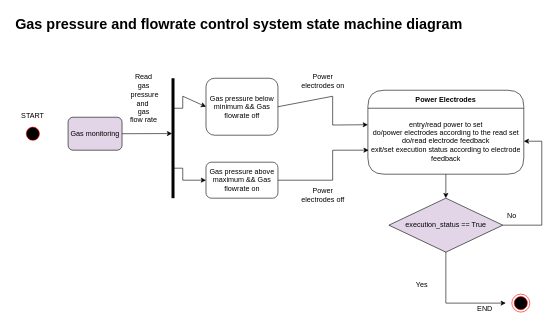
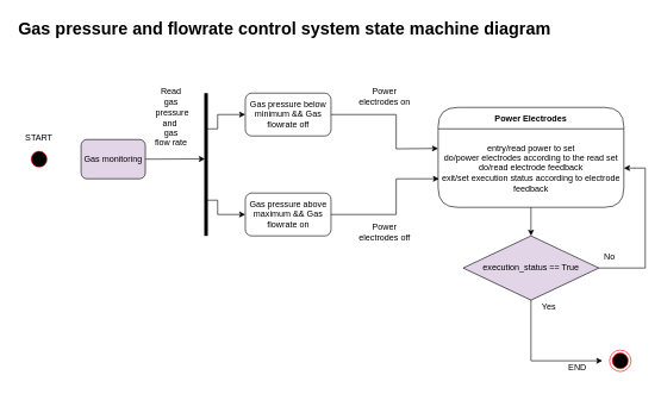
- <mxCell id="3" value="Gas pressure below minimum &amp;amp;&amp;amp; Gas flowrate off" style="rounded=1;whiteSpace=wrap;html=1;" parent="1" vertex="1"><mxGeometry x="342.75" y="130" width="120" height="95" as="geometry" /></mxCell>
+ <mxCell id="3" value="Gas pressure below minimum &amp;amp;&amp;amp; Gas flowrate off" style="rounded=1;whiteSpace=wrap;html=1;" parent="1" vertex="1"><mxGeometry x="342.75" y="130" width="120" height="60" as="geometry" /></mxCell>
- <mxCell id="16" value="Yes" style="text;html=1;strokeColor=none;fillColor=none;align=center;verticalAlign=middle;whiteSpace=wrap;rounded=0;" parent="1" vertex="1"><mxGeometry x="687.75" y="465" width="30" height="20" as="geometry" /></mxCell>
+ <mxCell id="16" value="Yes" style="text;html=1;strokeColor=none;fillColor=none;align=center;verticalAlign=middle;whiteSpace=wrap;rounded=0;" parent="1" vertex="1"><mxGeometry x="752.75" y="420" width="30" height="20" as="geometry" /></mxCell>
